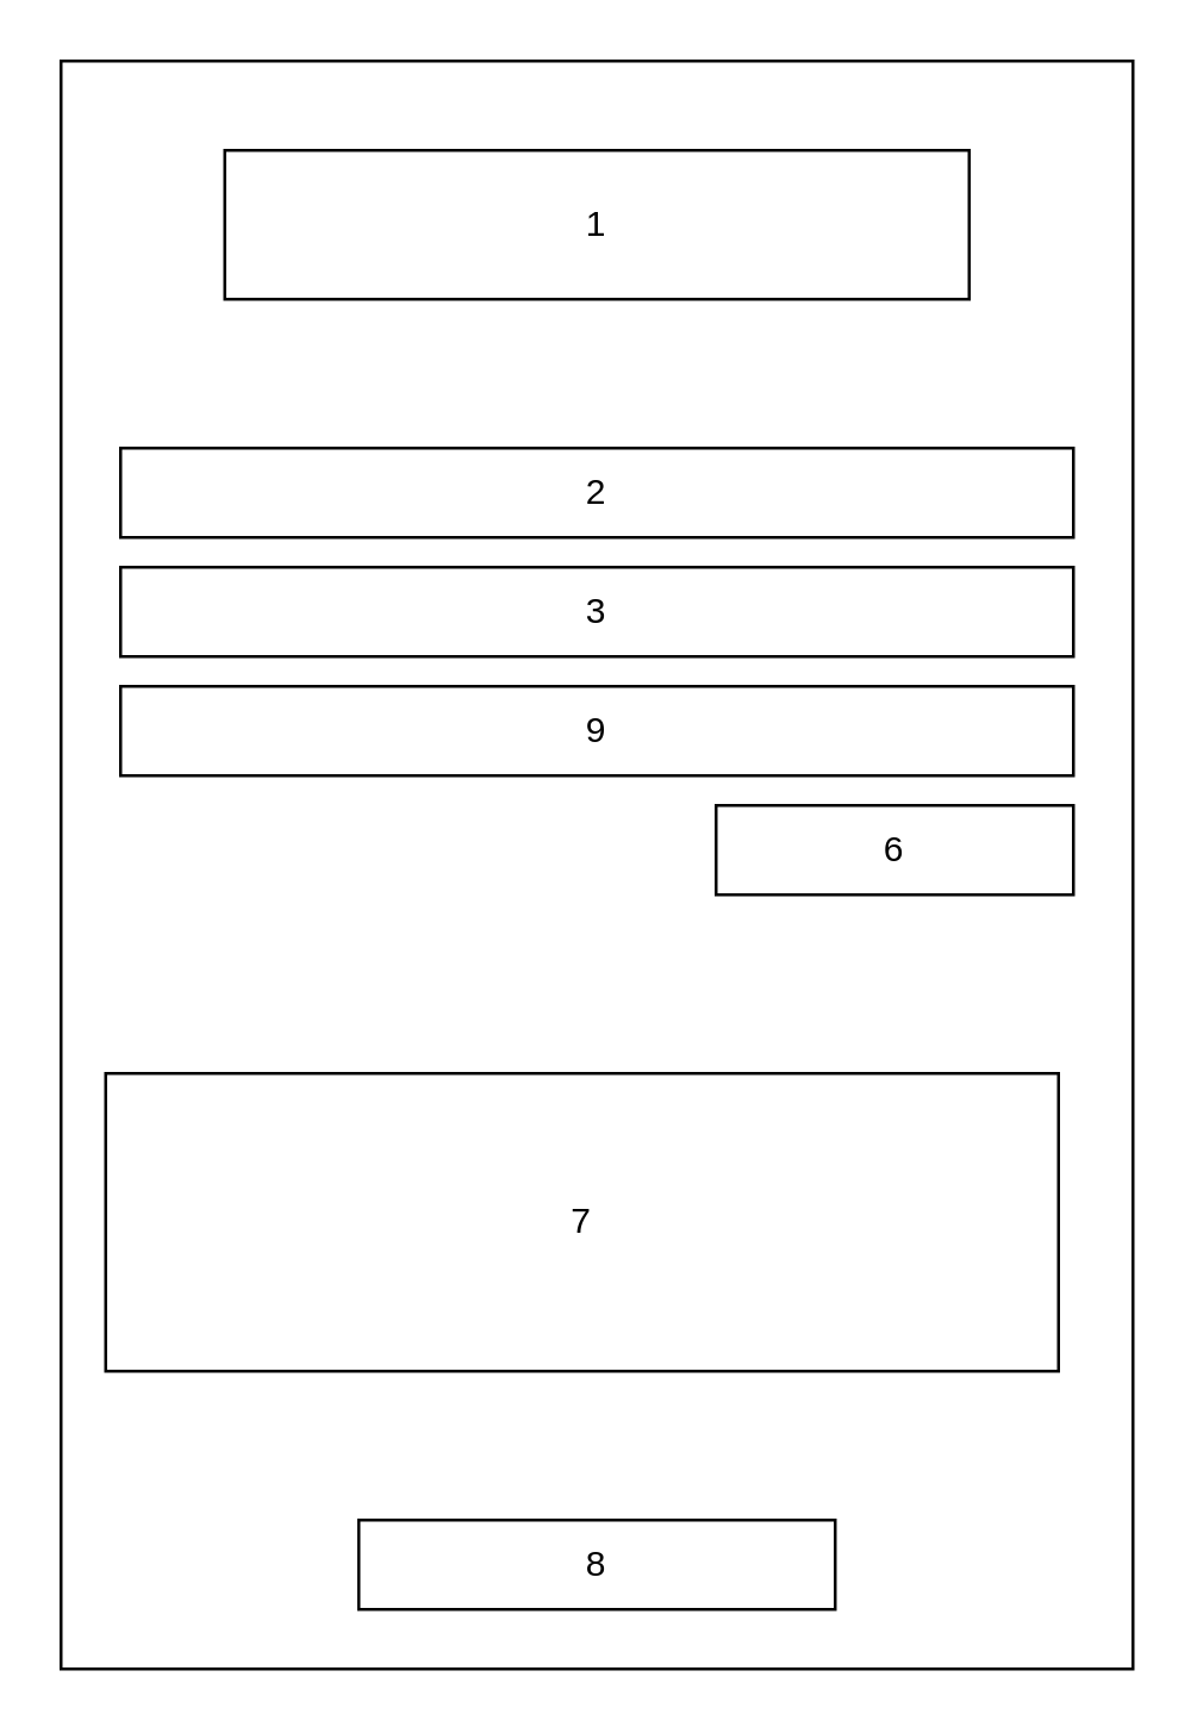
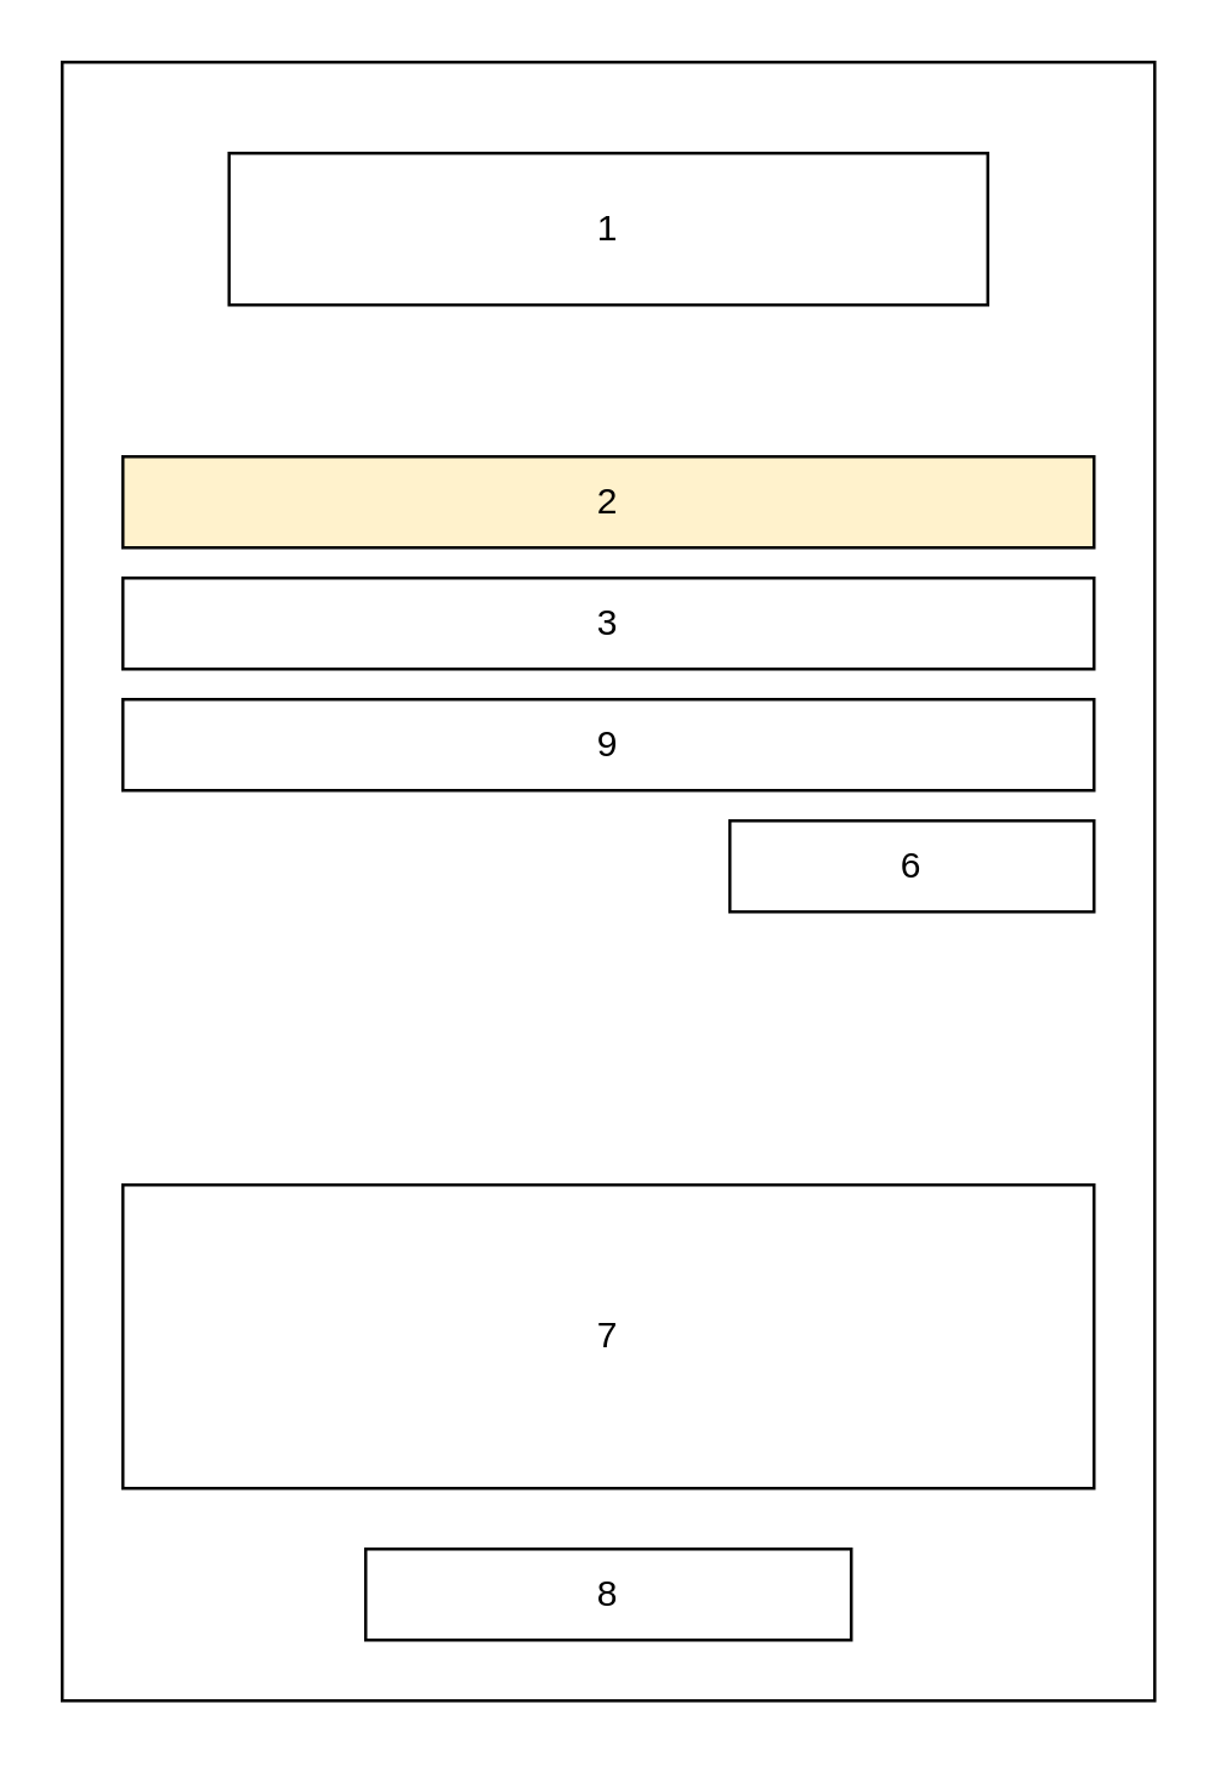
- <mxCell id="4" value="2" style="rounded=0;whiteSpace=wrap;html=1;" vertex="1" parent="1"><mxGeometry x="40" y="150" width="320" height="30" as="geometry" /></mxCell>
+ <mxCell id="4" value="2" style="rounded=0;whiteSpace=wrap;html=1;fillColor=#fff2cc;" vertex="1" parent="1"><mxGeometry x="40" y="150" width="320" height="30" as="geometry" /></mxCell>
- <mxCell id="7" value="7" style="rounded=0;whiteSpace=wrap;html=1;" vertex="1" parent="1"><mxGeometry x="35" y="360" width="320" height="100" as="geometry" /></mxCell>
+ <mxCell id="7" value="7" style="rounded=0;whiteSpace=wrap;html=1;" vertex="1" parent="1"><mxGeometry x="40" y="390" width="320" height="100" as="geometry" /></mxCell>
